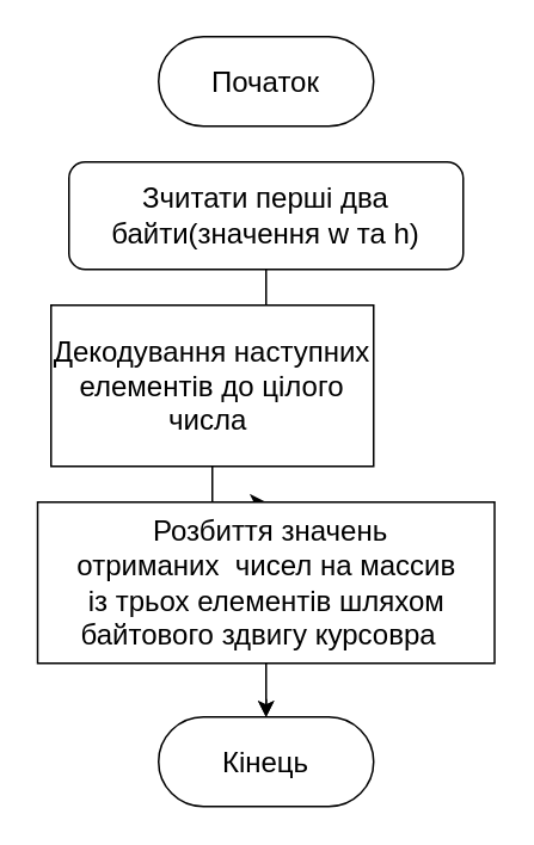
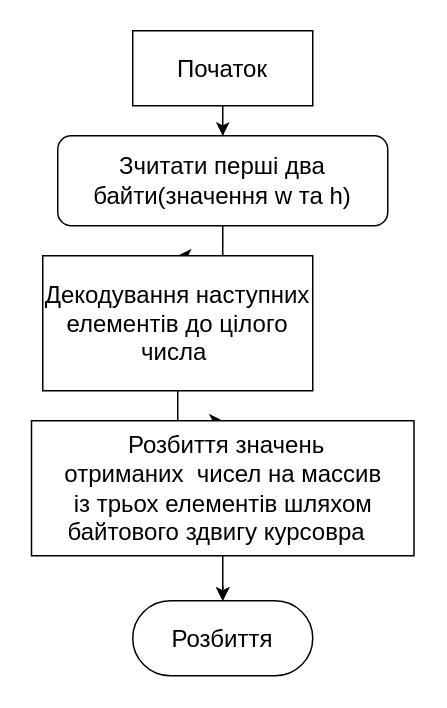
- <mxCell id="3" value="&lt;font style=&quot;font-size: 16px;&quot;&gt;Початок&lt;/font&gt;" style="rounded=1;whiteSpace=wrap;html=1;arcSize=50;" parent="1" vertex="1"><mxGeometry x="88" y="20" width="120" height="50" as="geometry" /></mxCell>
+ <mxCell id="3" value="&lt;font style=&quot;font-size: 16px;&quot;&gt;Початок&lt;/font&gt;" style="whiteSpace=wrap;html=1;arcSize=50;rounded=0;" parent="1" vertex="1"><mxGeometry x="88" y="20" width="120" height="50" as="geometry" /></mxCell>
+ <mxCell id="2" value="" style="edgeStyle=orthogonalEdgeStyle;rounded=0;orthogonalLoop=1;jettySize=auto;html=1;" parent="1" source="3" target="6" edge="1"><mxGeometry relative="1" as="geometry" /></mxCell>
- <mxCell id="5" value="" style="edgeStyle=orthogonalEdgeStyle;rounded=0;orthogonalLoop=1;jettySize=auto;html=1;endArrow=none;" parent="1" source="6" target="8" edge="1"><mxGeometry relative="1" as="geometry" /></mxCell>
+ <mxCell id="5" value="" style="edgeStyle=orthogonalEdgeStyle;rounded=0;orthogonalLoop=1;jettySize=auto;html=1;" parent="1" source="6" target="8" edge="1"><mxGeometry relative="1" as="geometry" /></mxCell>
- <mxCell id="11" value="&lt;font style=&quot;font-size: 16px;&quot;&gt;Кінець&lt;/font&gt;" style="rounded=1;whiteSpace=wrap;html=1;arcSize=50;" parent="1" vertex="1"><mxGeometry x="88" y="400" width="120" height="50" as="geometry" /></mxCell>
+ <mxCell id="11" value="&lt;font style=&quot;font-size: 16px;&quot;&gt;Розбиття&lt;/font&gt;" style="rounded=1;whiteSpace=wrap;html=1;arcSize=50;" parent="1" vertex="1"><mxGeometry x="88" y="400" width="120" height="50" as="geometry" /></mxCell>
